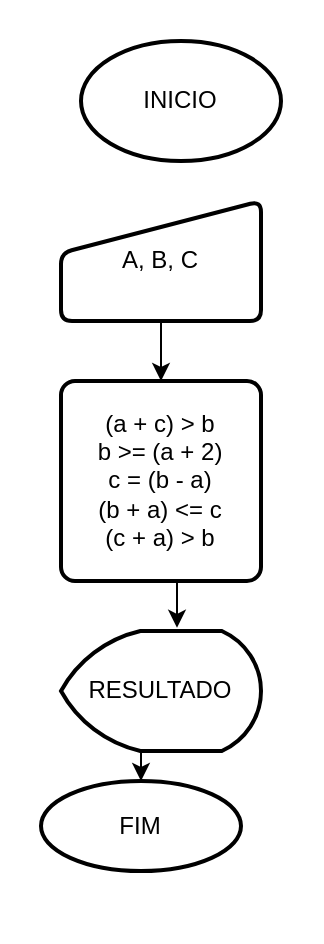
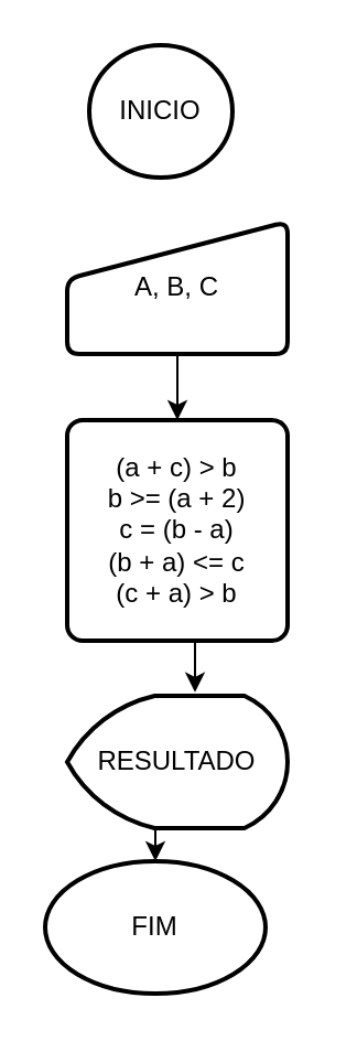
- <mxCell id="2" value="INICIO" style="strokeWidth=2;html=1;shape=mxgraph.flowchart.start_1;whiteSpace=wrap;" vertex="1" parent="1"><mxGeometry x="40" y="20" width="100" height="60" as="geometry" /></mxCell>
+ <mxCell id="2" value="INICIO" style="strokeWidth=2;html=1;shape=mxgraph.flowchart.start_1;whiteSpace=wrap;" vertex="1" parent="1"><mxGeometry x="40" y="20" width="65" height="60" as="geometry" /></mxCell>
- <mxCell id="3" value="FIM" style="strokeWidth=2;html=1;shape=mxgraph.flowchart.start_1;whiteSpace=wrap;" vertex="1" parent="1"><mxGeometry x="20" y="390" width="100" height="45" as="geometry" /></mxCell>
+ <mxCell id="3" value="FIM" style="strokeWidth=2;html=1;shape=mxgraph.flowchart.start_1;whiteSpace=wrap;" vertex="1" parent="1"><mxGeometry x="20" y="390" width="100" height="60" as="geometry" /></mxCell>
